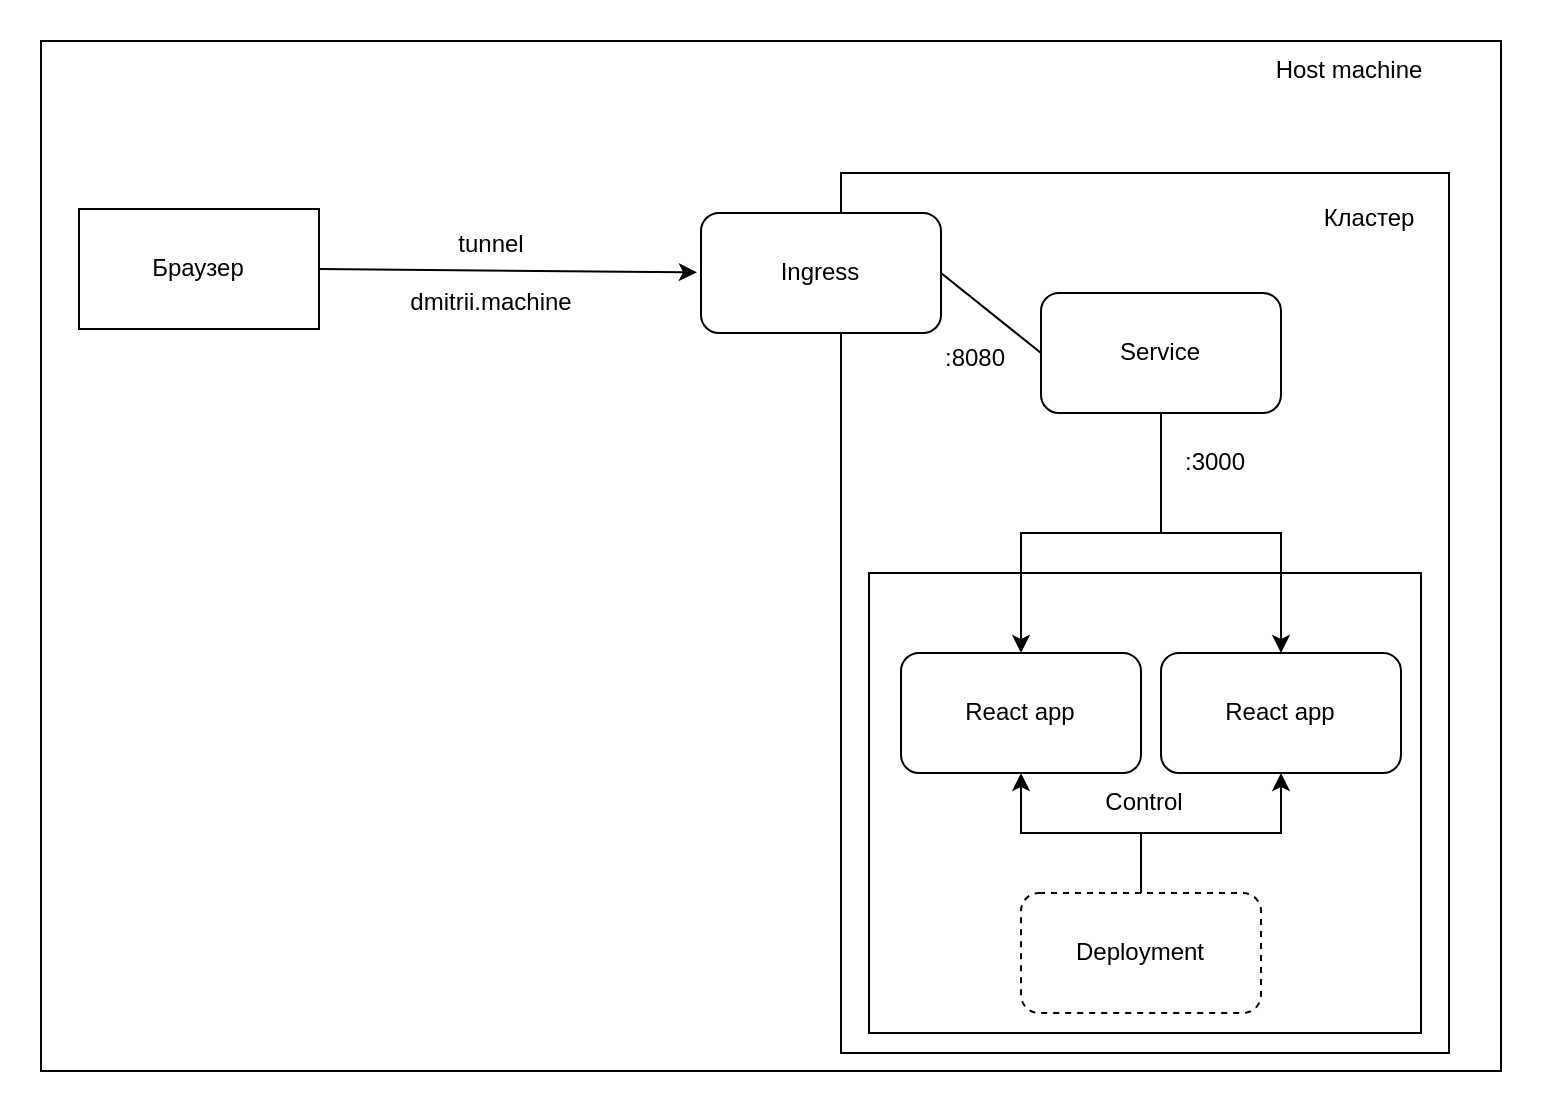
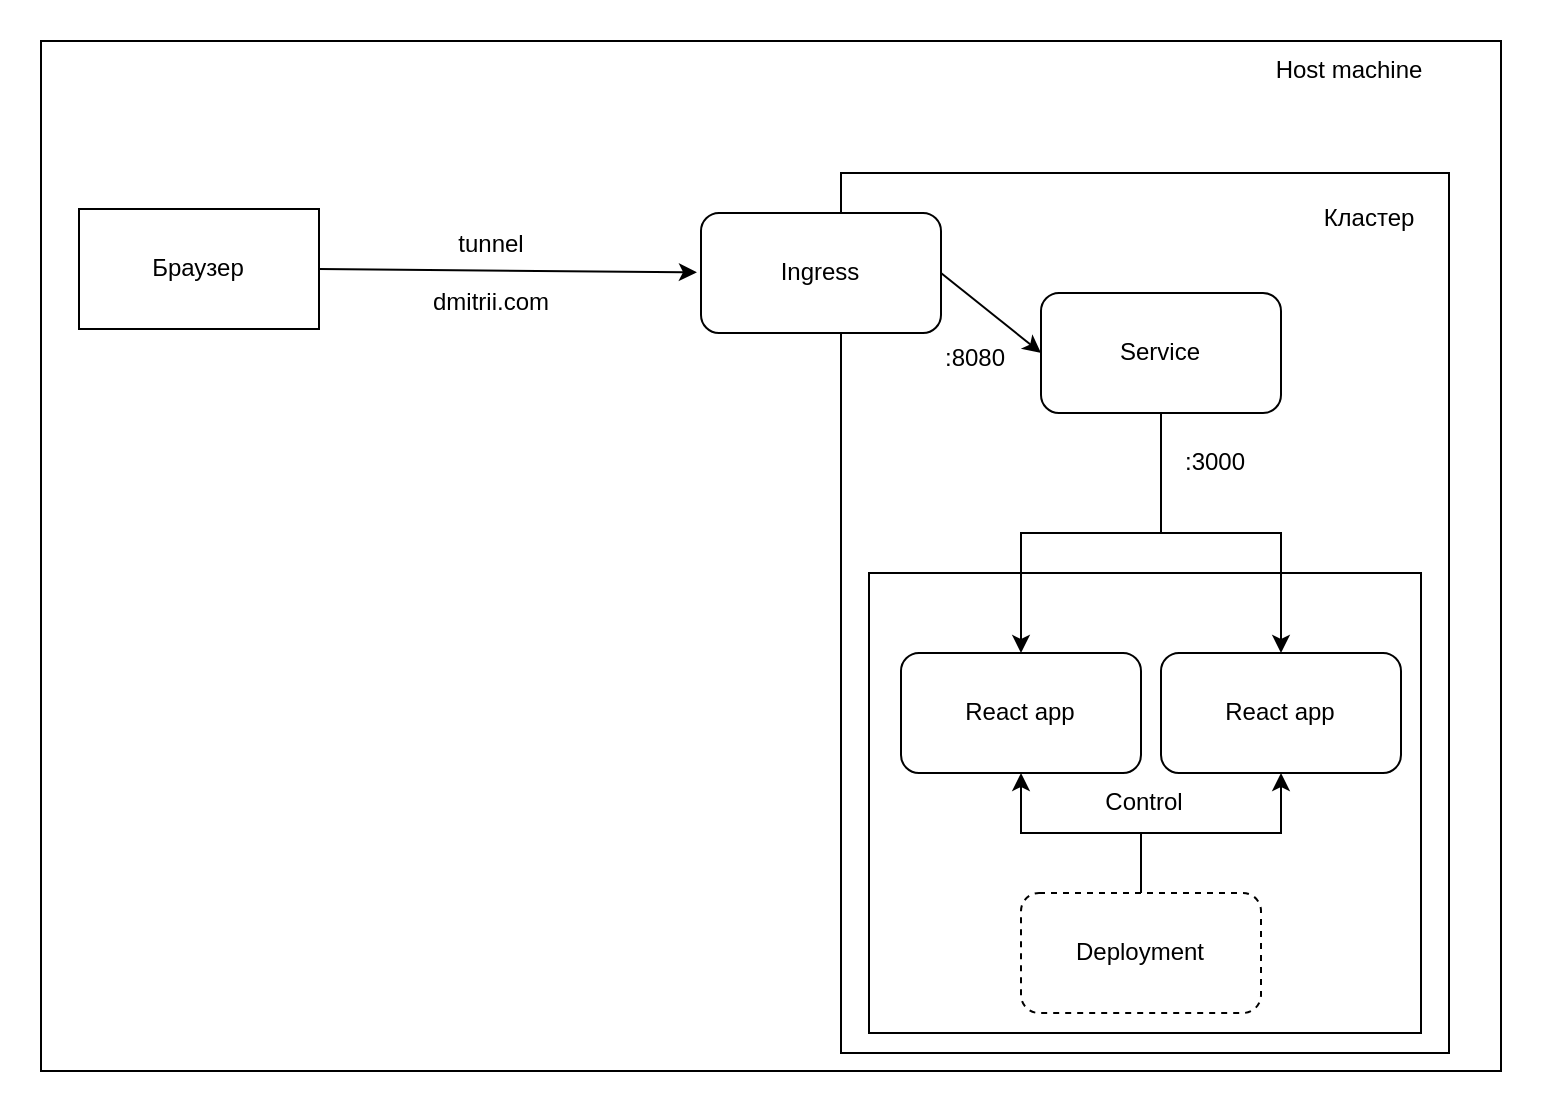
- <mxCell id="8" value="tunnel&lt;br&gt;&lt;br&gt;dmitrii.machine" style="text;html=1;align=center;verticalAlign=middle;resizable=0;points=[];autosize=1;strokeColor=none;fillColor=none;" vertex="1" parent="1"><mxGeometry x="205" y="106" width="80" height="60" as="geometry" /></mxCell>
+ <mxCell id="8" value="tunnel&lt;br&gt;&lt;br&gt;dmitrii.com" style="text;html=1;align=center;verticalAlign=middle;resizable=0;points=[];autosize=1;strokeColor=none;fillColor=none;" vertex="1" parent="1"><mxGeometry x="205" y="106" width="80" height="60" as="geometry" /></mxCell>
- <mxCell id="9" value="" style="endArrow=none;html=1;rounded=0;exitX=1;exitY=0.5;exitDx=0;exitDy=0;entryX=0;entryY=0.5;entryDx=0;entryDy=0;" edge="1" parent="1" source="15" target="6"><mxGeometry width="50" height="50" relative="1" as="geometry"><mxPoint x="423.98" y="173.98" as="sourcePoint" /><mxPoint x="390" y="356" as="targetPoint" /></mxGeometry></mxCell>
+ <mxCell id="9" value="" style="endArrow=classic;html=1;rounded=0;exitX=1;exitY=0.5;exitDx=0;exitDy=0;entryX=0;entryY=0.5;entryDx=0;entryDy=0;" edge="1" parent="1" source="15" target="6"><mxGeometry width="50" height="50" relative="1" as="geometry"><mxPoint x="423.98" y="173.98" as="sourcePoint" /><mxPoint x="390" y="356" as="targetPoint" /></mxGeometry></mxCell>
